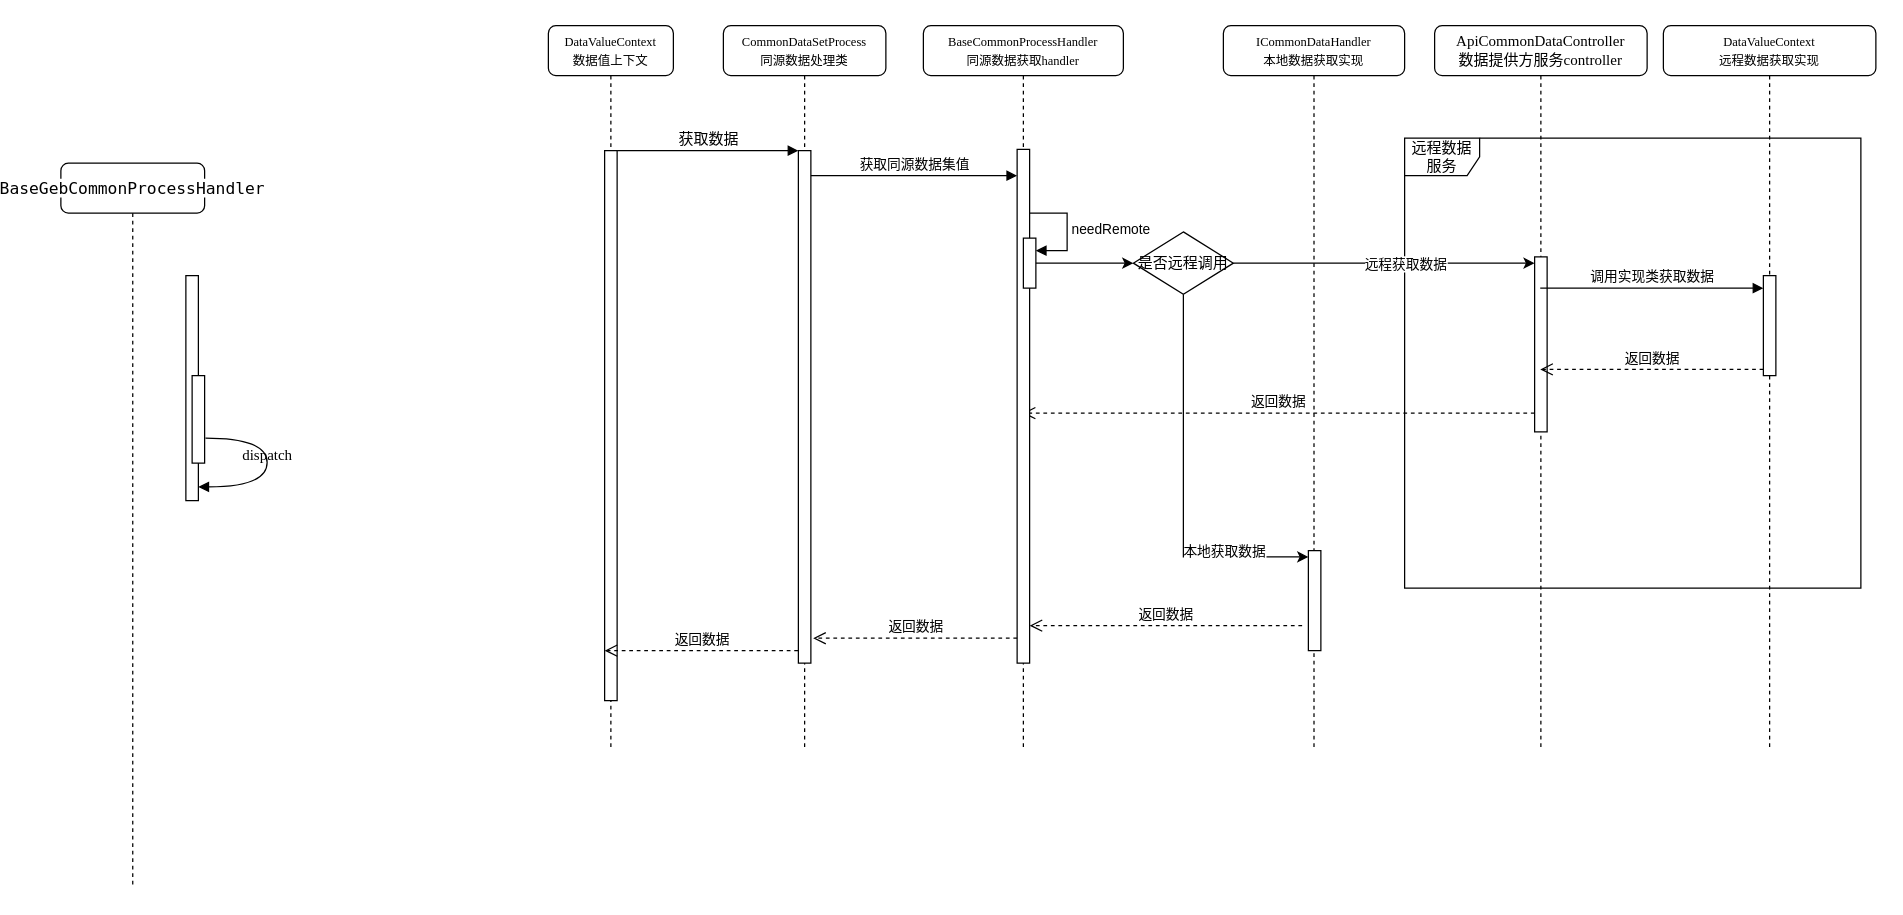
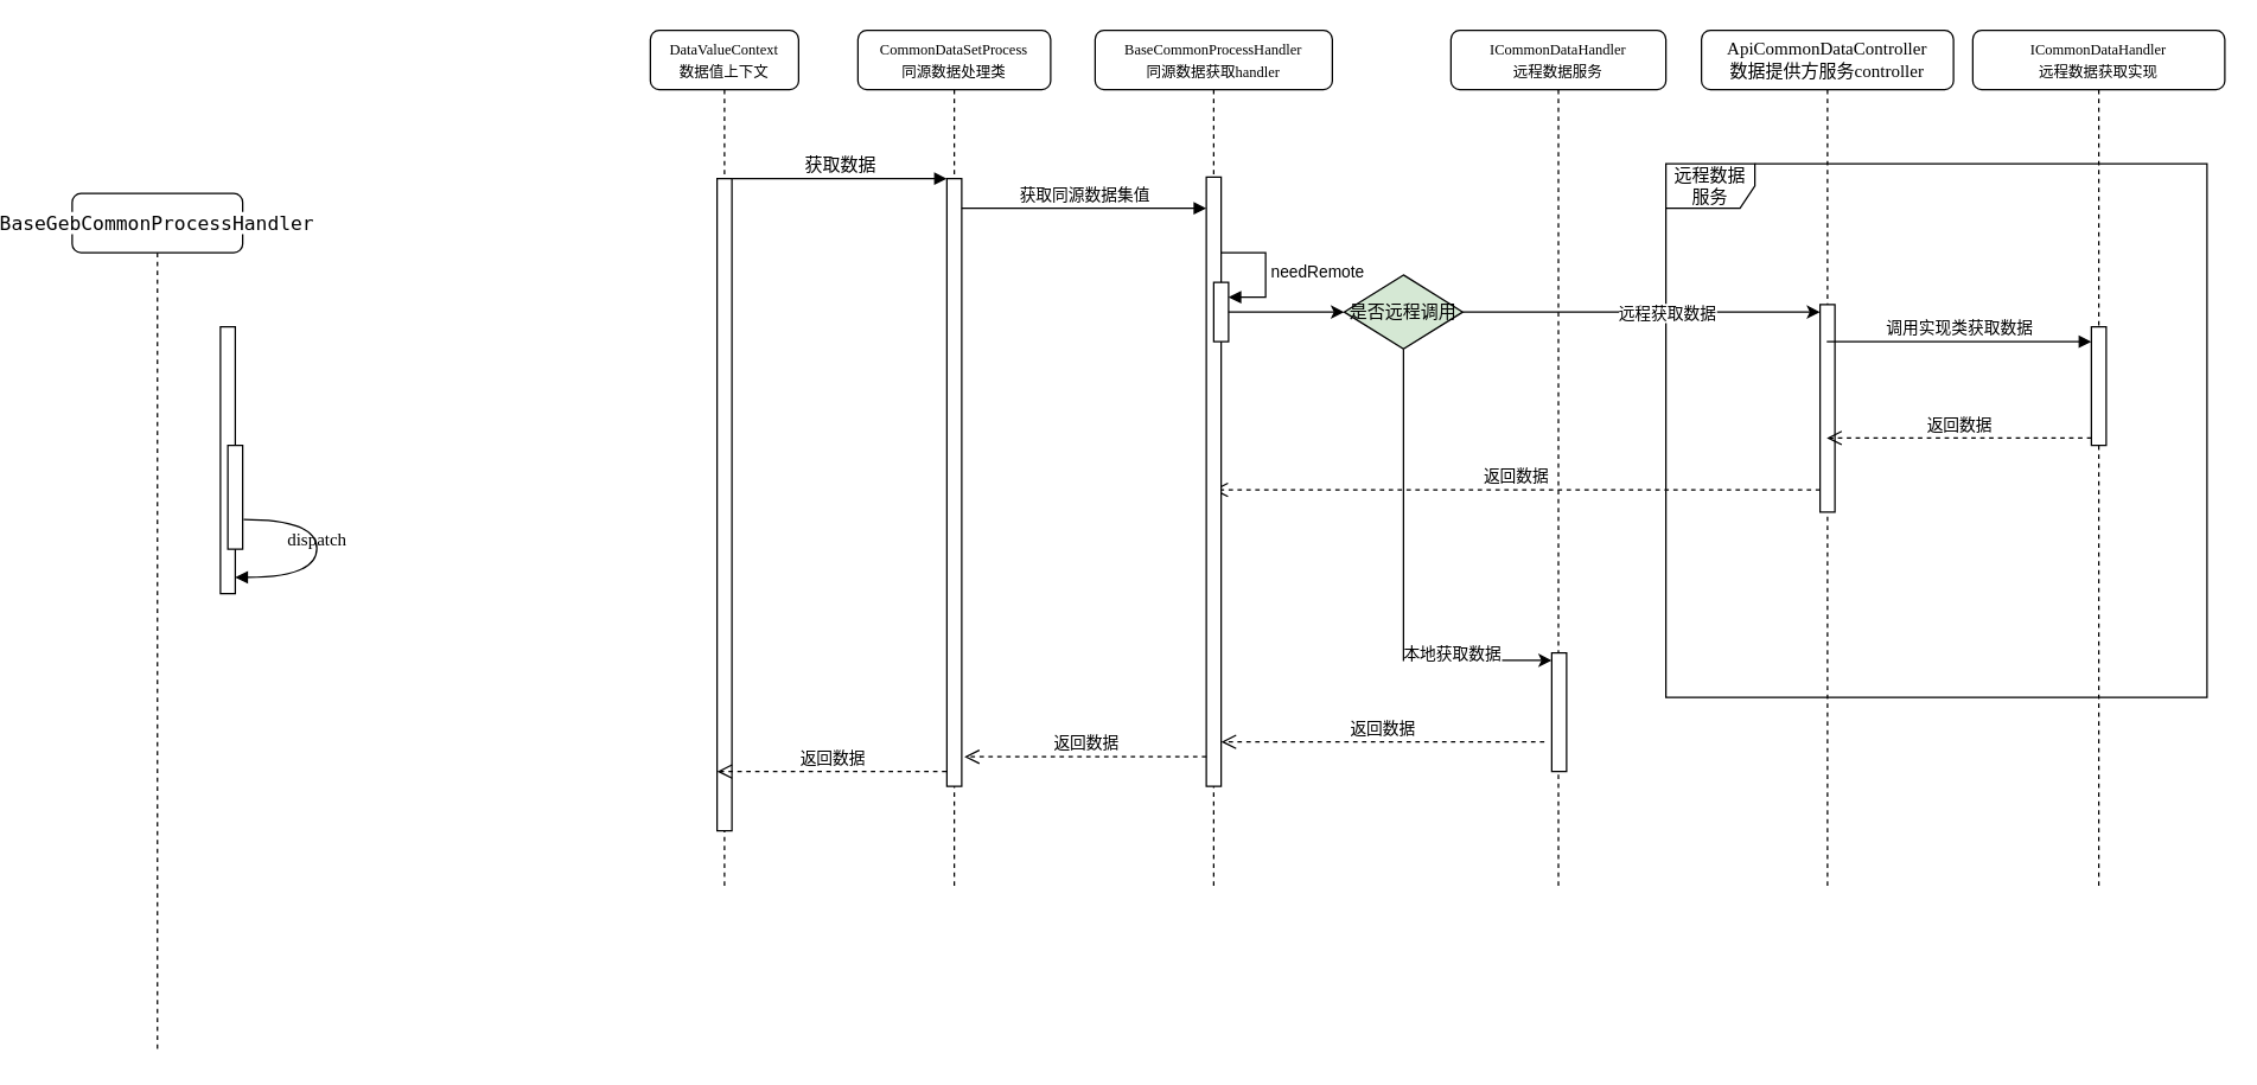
- <mxCell id="9" value="&lt;span style=&quot;font-size: 10px;&quot;&gt;ICommonDataHandler&lt;/span&gt;&lt;div&gt;&lt;span style=&quot;font-size: 10px;&quot;&gt;本地数据获取实现&lt;/span&gt;&lt;/div&gt;" style="shape=umlLifeline;perimeter=lifelinePerimeter;whiteSpace=wrap;html=1;container=1;collapsible=0;recursiveResize=0;outlineConnect=0;rounded=1;shadow=0;comic=0;labelBackgroundColor=none;strokeWidth=1;fontFamily=Verdana;fontSize=12;align=center;" parent="1" vertex="1"><mxGeometry x="950" y="20" width="145" height="580" as="geometry" /></mxCell>
+ <mxCell id="9" value="&lt;span style=&quot;font-size: 10px;&quot;&gt;ICommonDataHandler&lt;/span&gt;&lt;div&gt;&lt;span style=&quot;font-size: 10px;&quot;&gt;远程数据服务&lt;/span&gt;&lt;/div&gt;" style="shape=umlLifeline;perimeter=lifelinePerimeter;whiteSpace=wrap;html=1;container=1;collapsible=0;recursiveResize=0;outlineConnect=0;rounded=1;shadow=0;comic=0;labelBackgroundColor=none;strokeWidth=1;fontFamily=Verdana;fontSize=12;align=center;" parent="1" vertex="1"><mxGeometry x="950" y="20" width="145" height="580" as="geometry" /></mxCell>
- <mxCell id="31" value="&lt;span style=&quot;font-size: 10px;&quot;&gt;DataValueContext&lt;/span&gt;&lt;div&gt;&lt;span style=&quot;font-size: 10px;&quot;&gt;远程数据获取实现&lt;/span&gt;&lt;/div&gt;" style="shape=umlLifeline;perimeter=lifelinePerimeter;whiteSpace=wrap;html=1;container=1;collapsible=0;recursiveResize=0;outlineConnect=0;rounded=1;shadow=0;comic=0;labelBackgroundColor=none;strokeWidth=1;fontFamily=Verdana;fontSize=12;align=center;" vertex="1" parent="1"><mxGeometry x="1302" y="20" width="170" height="580" as="geometry" /></mxCell>
+ <mxCell id="31" value="&lt;span style=&quot;font-size: 10px;&quot;&gt;ICommonDataHandler&lt;/span&gt;&lt;div&gt;&lt;span style=&quot;font-size: 10px;&quot;&gt;远程数据获取实现&lt;/span&gt;&lt;/div&gt;" style="shape=umlLifeline;perimeter=lifelinePerimeter;whiteSpace=wrap;html=1;container=1;collapsible=0;recursiveResize=0;outlineConnect=0;rounded=1;shadow=0;comic=0;labelBackgroundColor=none;strokeWidth=1;fontFamily=Verdana;fontSize=12;align=center;" vertex="1" parent="1"><mxGeometry x="1302" y="20" width="170" height="580" as="geometry" /></mxCell>
- <mxCell id="10" value="是否远程调用" style="rhombus;whiteSpace=wrap;html=1;" vertex="1" parent="9"><mxGeometry x="-72" y="165" width="80" height="50" as="geometry" /></mxCell>
+ <mxCell id="10" value="是否远程调用" style="rhombus;whiteSpace=wrap;html=1;fillColor=#d5e8d4;" vertex="1" parent="9"><mxGeometry x="-72" y="165" width="80" height="50" as="geometry" /></mxCell>
